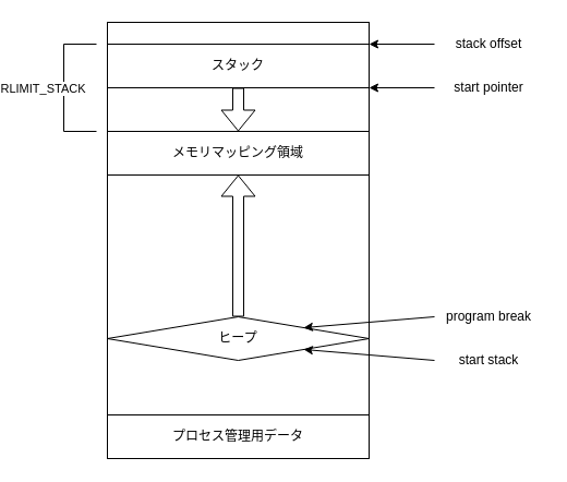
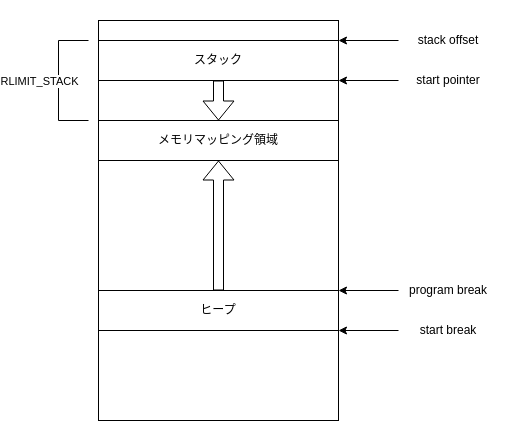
- <mxCell id="4" value="ヒープ" style="rhombus;whiteSpace=wrap;html=1;" vertex="1" parent="1"><mxGeometry x="60" y="290" width="240" height="40" as="geometry" /></mxCell>
+ <mxCell id="4" value="ヒープ" style="rounded=0;whiteSpace=wrap;html=1;" vertex="1" parent="1"><mxGeometry x="60" y="290" width="240" height="40" as="geometry" /></mxCell>
- <mxCell id="8" value="start stack" style="text;html=1;strokeColor=none;fillColor=none;align=center;verticalAlign=middle;whiteSpace=wrap;rounded=0;" vertex="1" parent="1"><mxGeometry x="360" y="320" width="100" height="20" as="geometry" /></mxCell>
+ <mxCell id="8" value="start break" style="text;html=1;strokeColor=none;fillColor=none;align=center;verticalAlign=middle;whiteSpace=wrap;rounded=0;" vertex="1" parent="1"><mxGeometry x="360" y="320" width="100" height="20" as="geometry" /></mxCell>
- <mxCell id="5" value="プロセス管理用データ" style="rounded=0;whiteSpace=wrap;html=1;" vertex="1" parent="1"><mxGeometry x="60" y="380" width="240" height="40" as="geometry" /></mxCell>
